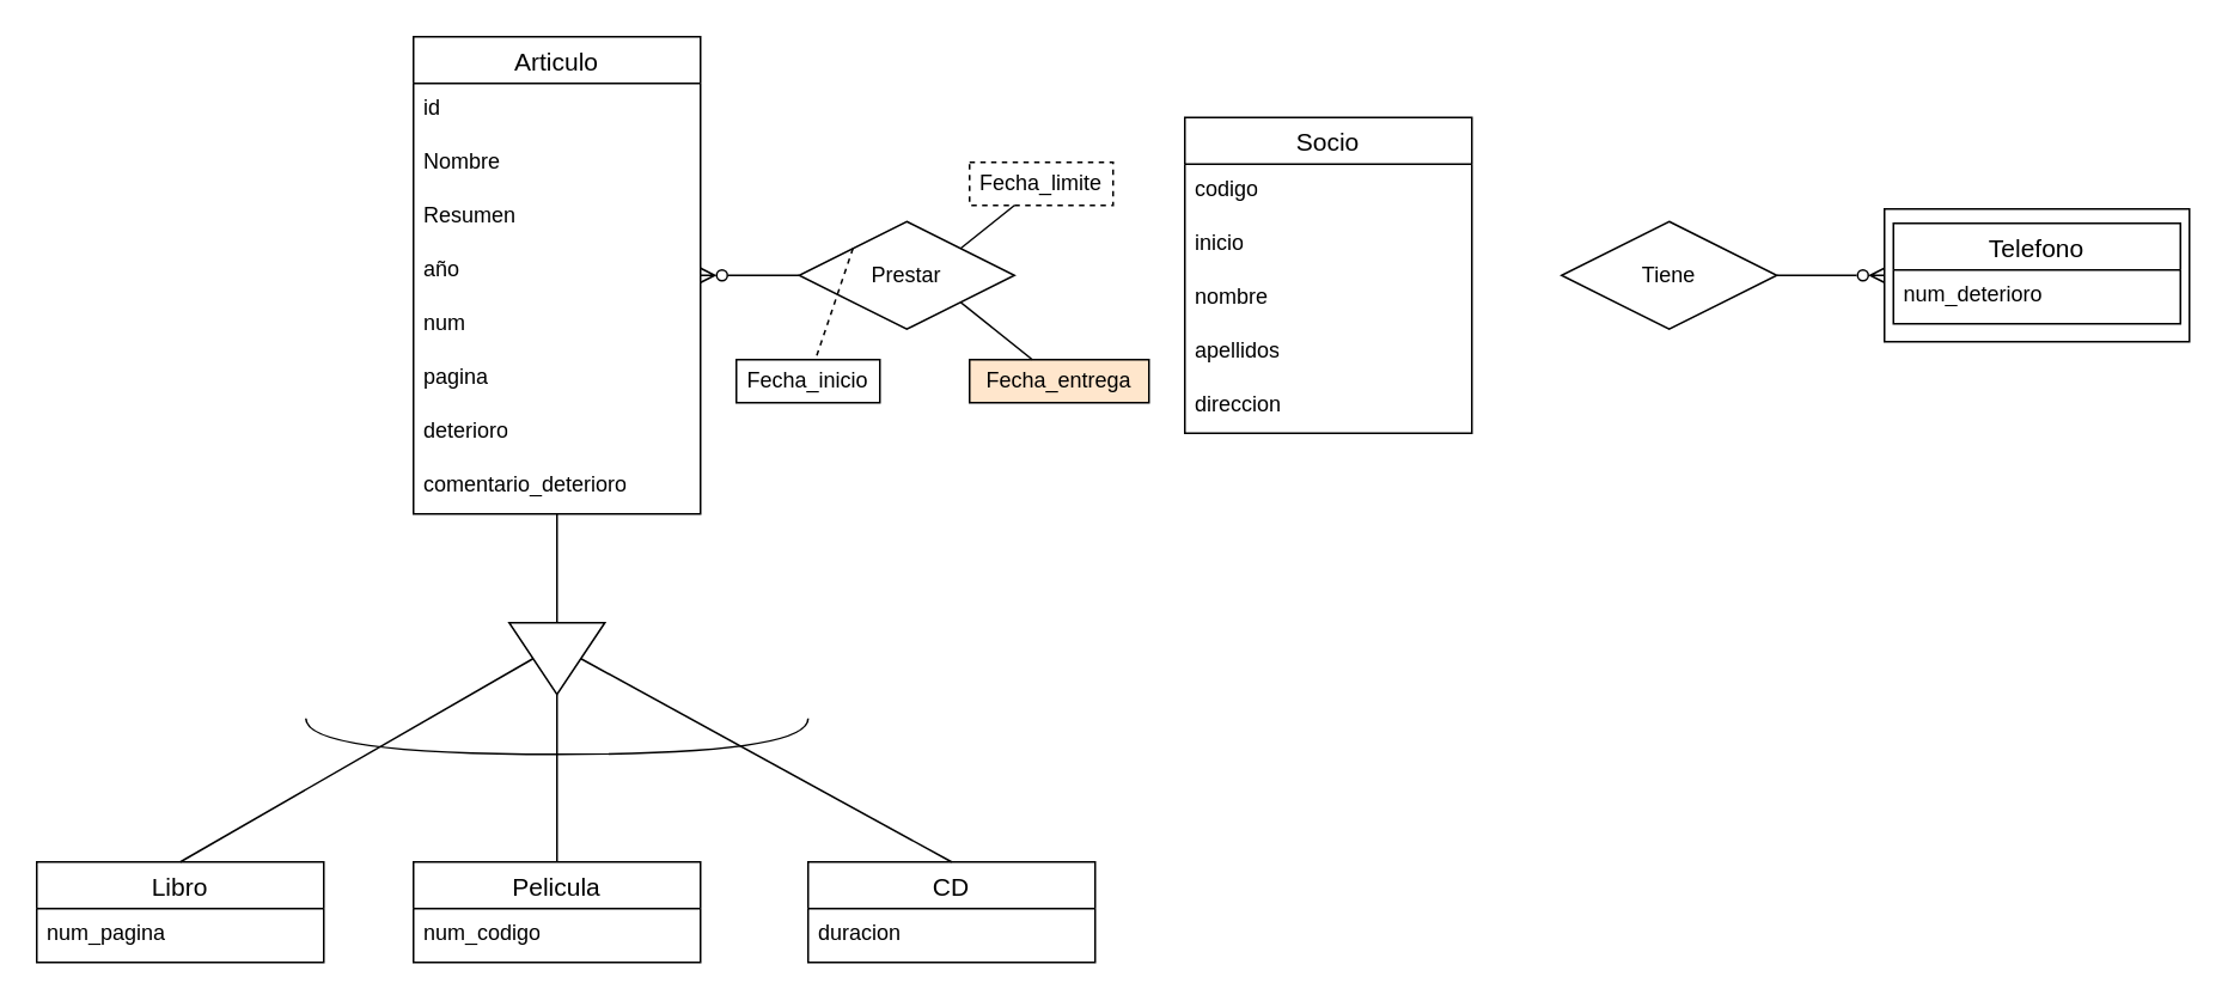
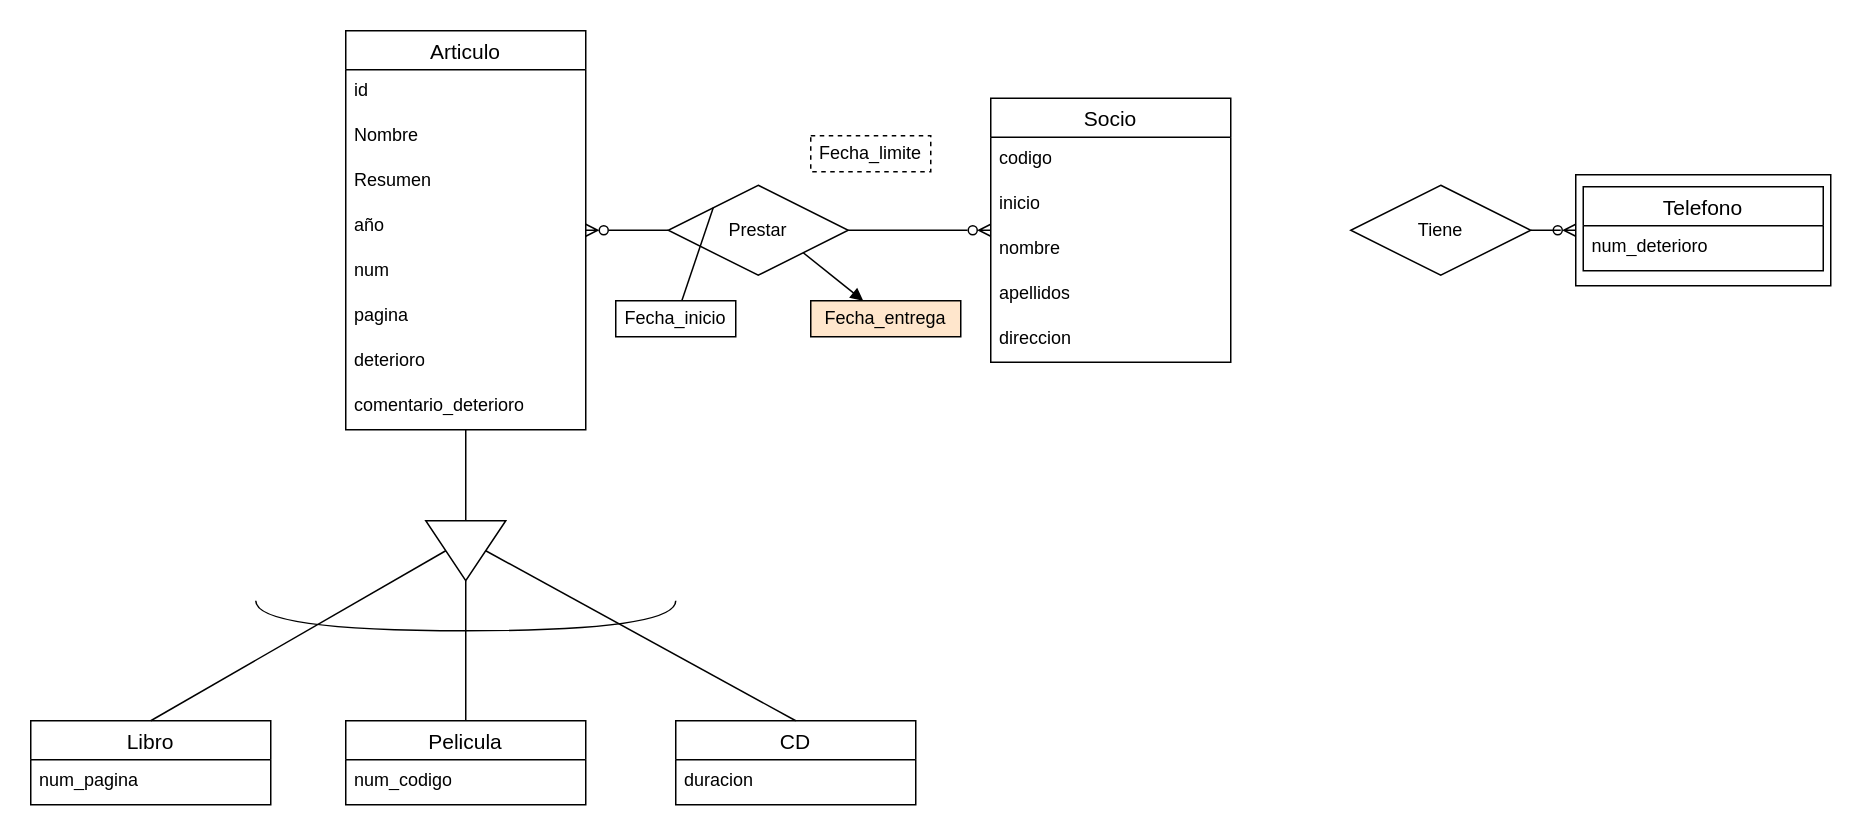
- <mxCell id="40" value="" style="endArrow=none;html=1;rounded=0;exitX=1;exitY=0;exitDx=0;exitDy=0;" edge="1" parent="1" source="34" target="39"><mxGeometry width="50" height="50" relative="1" as="geometry"><mxPoint x="500" y="148" as="sourcePoint" /><mxPoint x="473" y="124" as="targetPoint" /></mxGeometry></mxCell>
+ <mxCell id="33" style="edgeStyle=orthogonalEdgeStyle;rounded=0;orthogonalLoop=1;jettySize=auto;html=1;endArrow=ERzeroToMany;endFill=0;" edge="1" parent="1" source="34" target="6"><mxGeometry relative="1" as="geometry" /></mxCell>
- <mxCell id="36" value="Tiene" style="shape=rhombus;perimeter=rhombusPerimeter;whiteSpace=wrap;html=1;align=center;" vertex="1" parent="1"><mxGeometry x="870" y="123" width="120" height="60" as="geometry" /></mxCell>
+ <mxCell id="36" value="Tiene" style="shape=rhombus;perimeter=rhombusPerimeter;whiteSpace=wrap;html=1;align=center;" vertex="1" parent="1"><mxGeometry x="900" y="123" width="120" height="60" as="geometry" /></mxCell>
- <mxCell id="38" value="" style="endArrow=none;html=1;rounded=0;exitX=0;exitY=0;exitDx=0;exitDy=0;dashed=1;" edge="1" parent="1" source="34" target="37"><mxGeometry width="50" height="50" relative="1" as="geometry"><mxPoint x="440" y="250" as="sourcePoint" /><mxPoint x="490" y="200" as="targetPoint" /></mxGeometry></mxCell>
+ <mxCell id="38" value="" style="endArrow=none;html=1;rounded=0;exitX=0;exitY=0;exitDx=0;exitDy=0;" edge="1" parent="1" source="34" target="37"><mxGeometry width="50" height="50" relative="1" as="geometry"><mxPoint x="440" y="250" as="sourcePoint" /><mxPoint x="490" y="200" as="targetPoint" /></mxGeometry></mxCell>
- <mxCell id="42" value="" style="endArrow=none;html=1;rounded=0;exitX=1;exitY=1;exitDx=0;exitDy=0;" edge="1" parent="1" source="34" target="41"><mxGeometry width="50" height="50" relative="1" as="geometry"><mxPoint x="560" y="148" as="sourcePoint" /><mxPoint x="580" y="124" as="targetPoint" /></mxGeometry></mxCell>
+ <mxCell id="42" value="" style="endArrow=block;html=1;rounded=0;exitX=1;exitY=1;exitDx=0;exitDy=0;" edge="1" parent="1" source="34" target="41"><mxGeometry width="50" height="50" relative="1" as="geometry"><mxPoint x="560" y="148" as="sourcePoint" /><mxPoint x="580" y="124" as="targetPoint" /></mxGeometry></mxCell>
